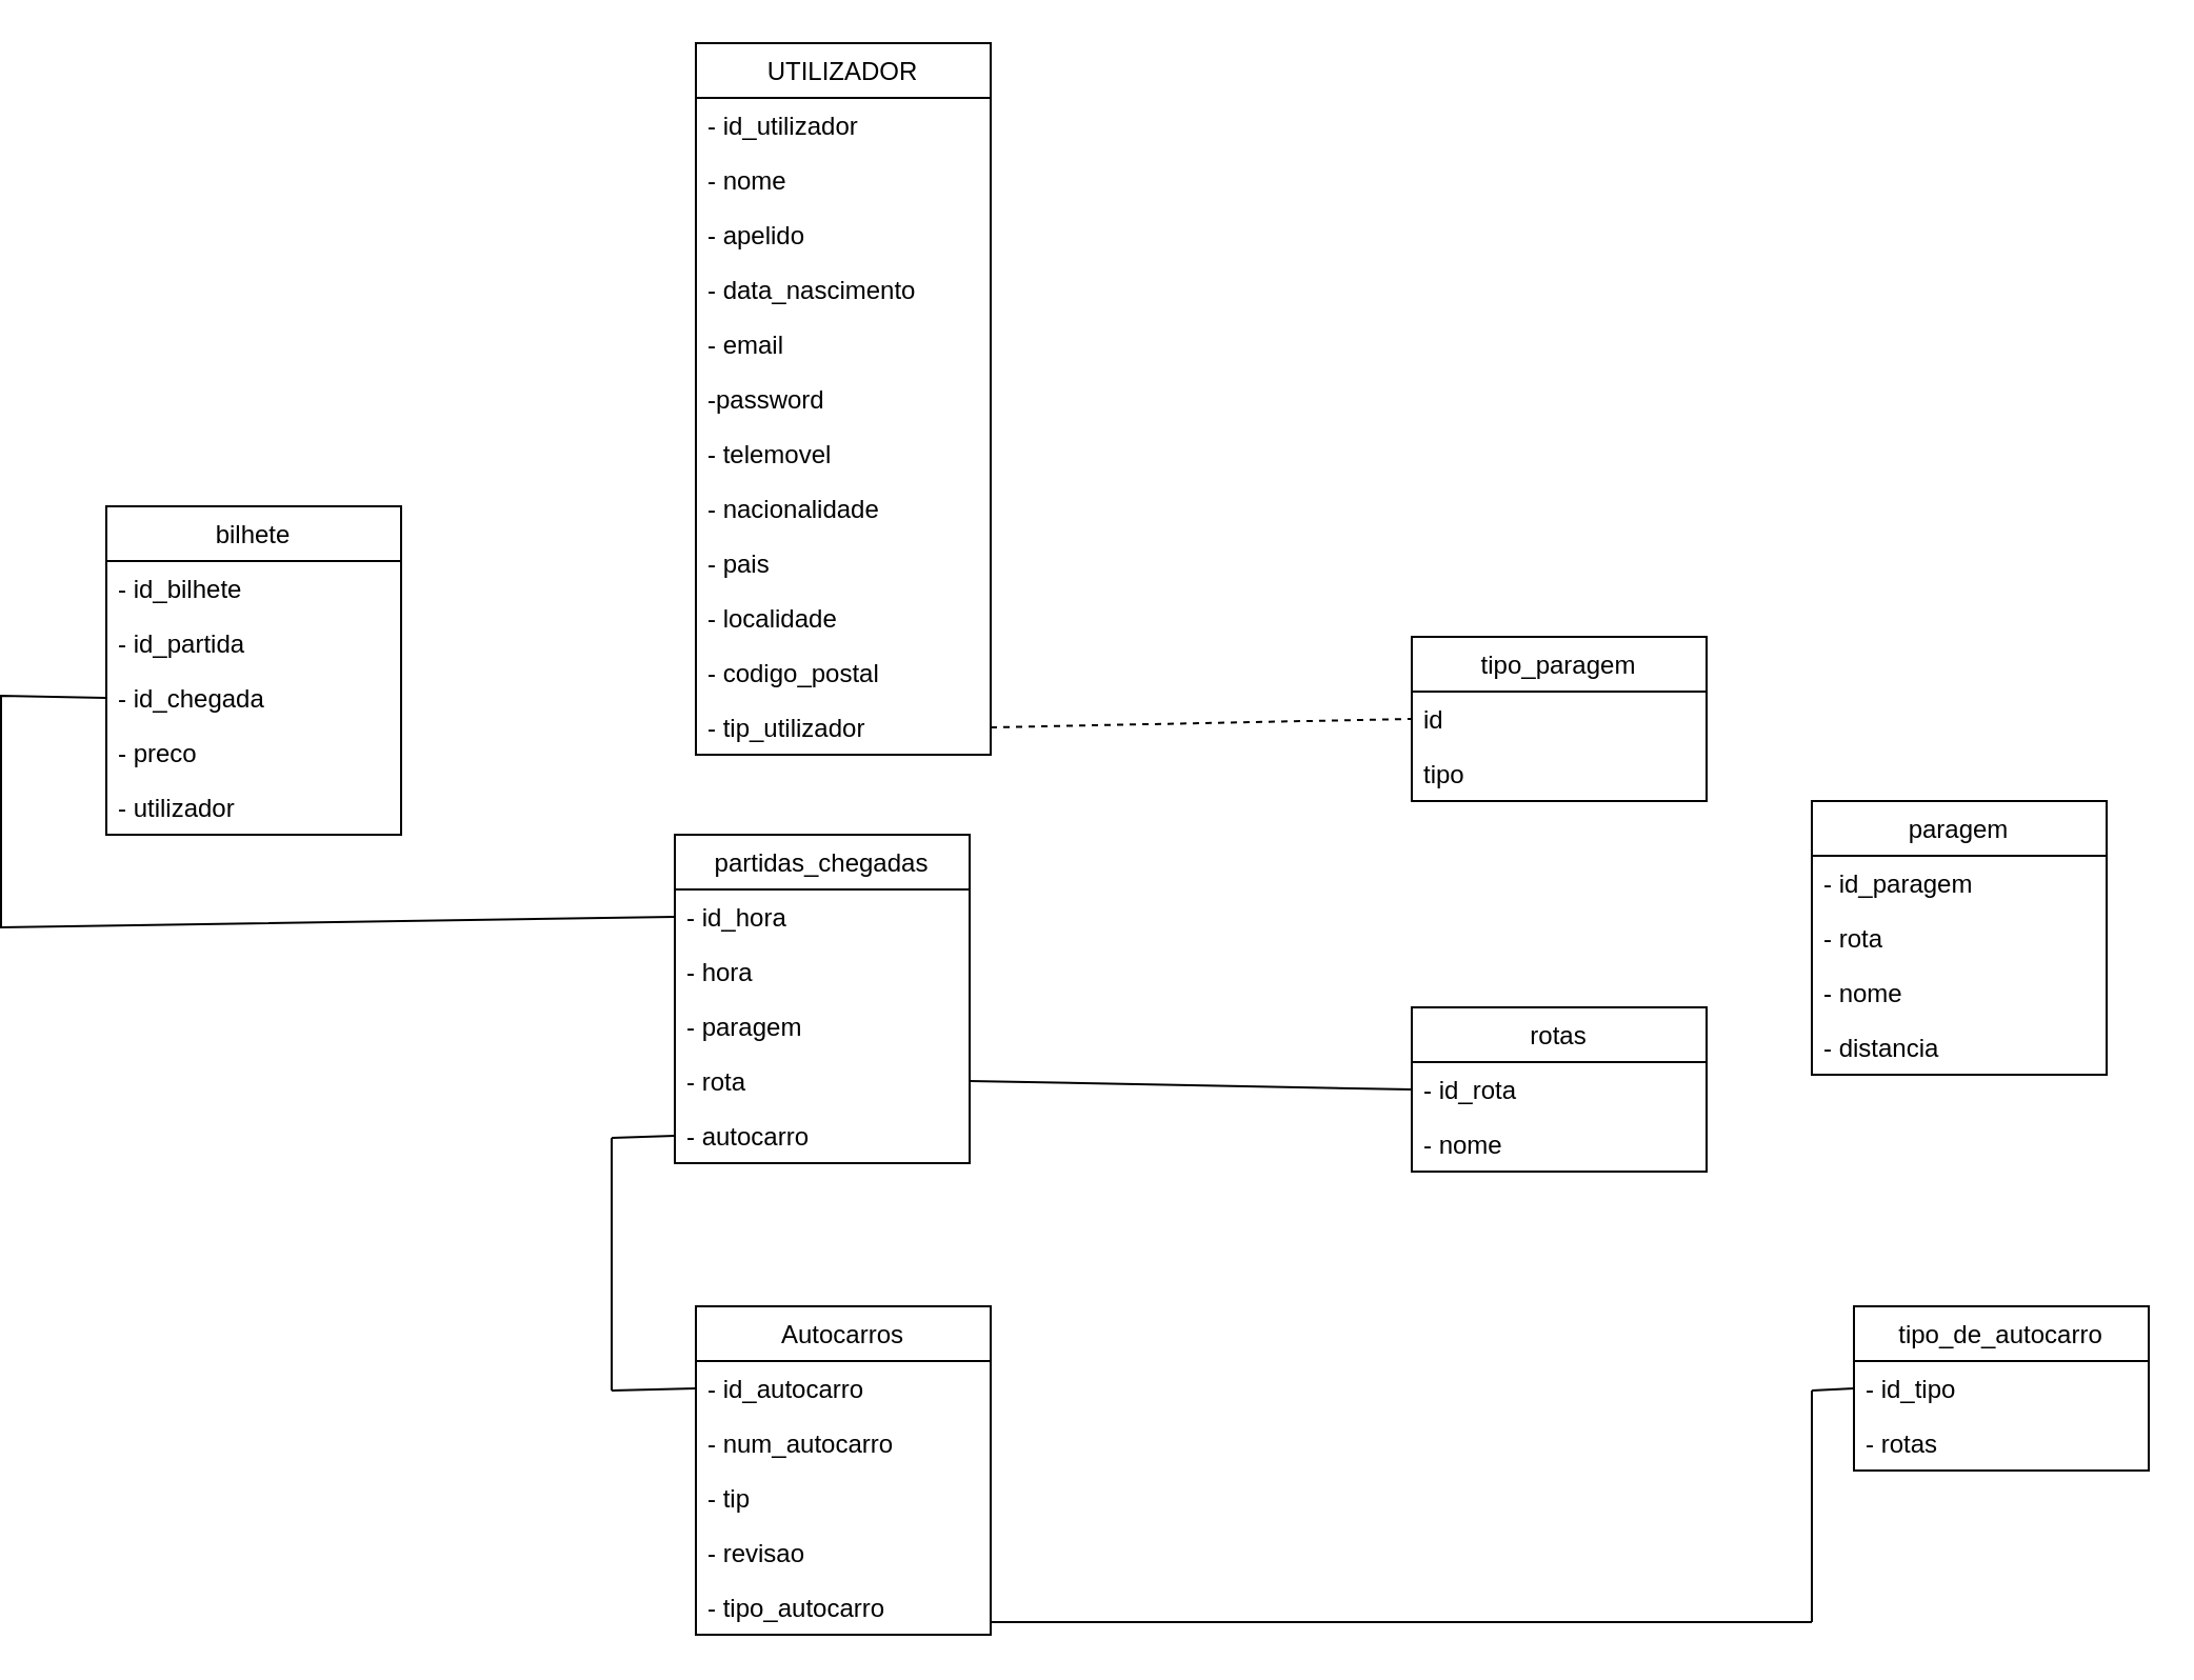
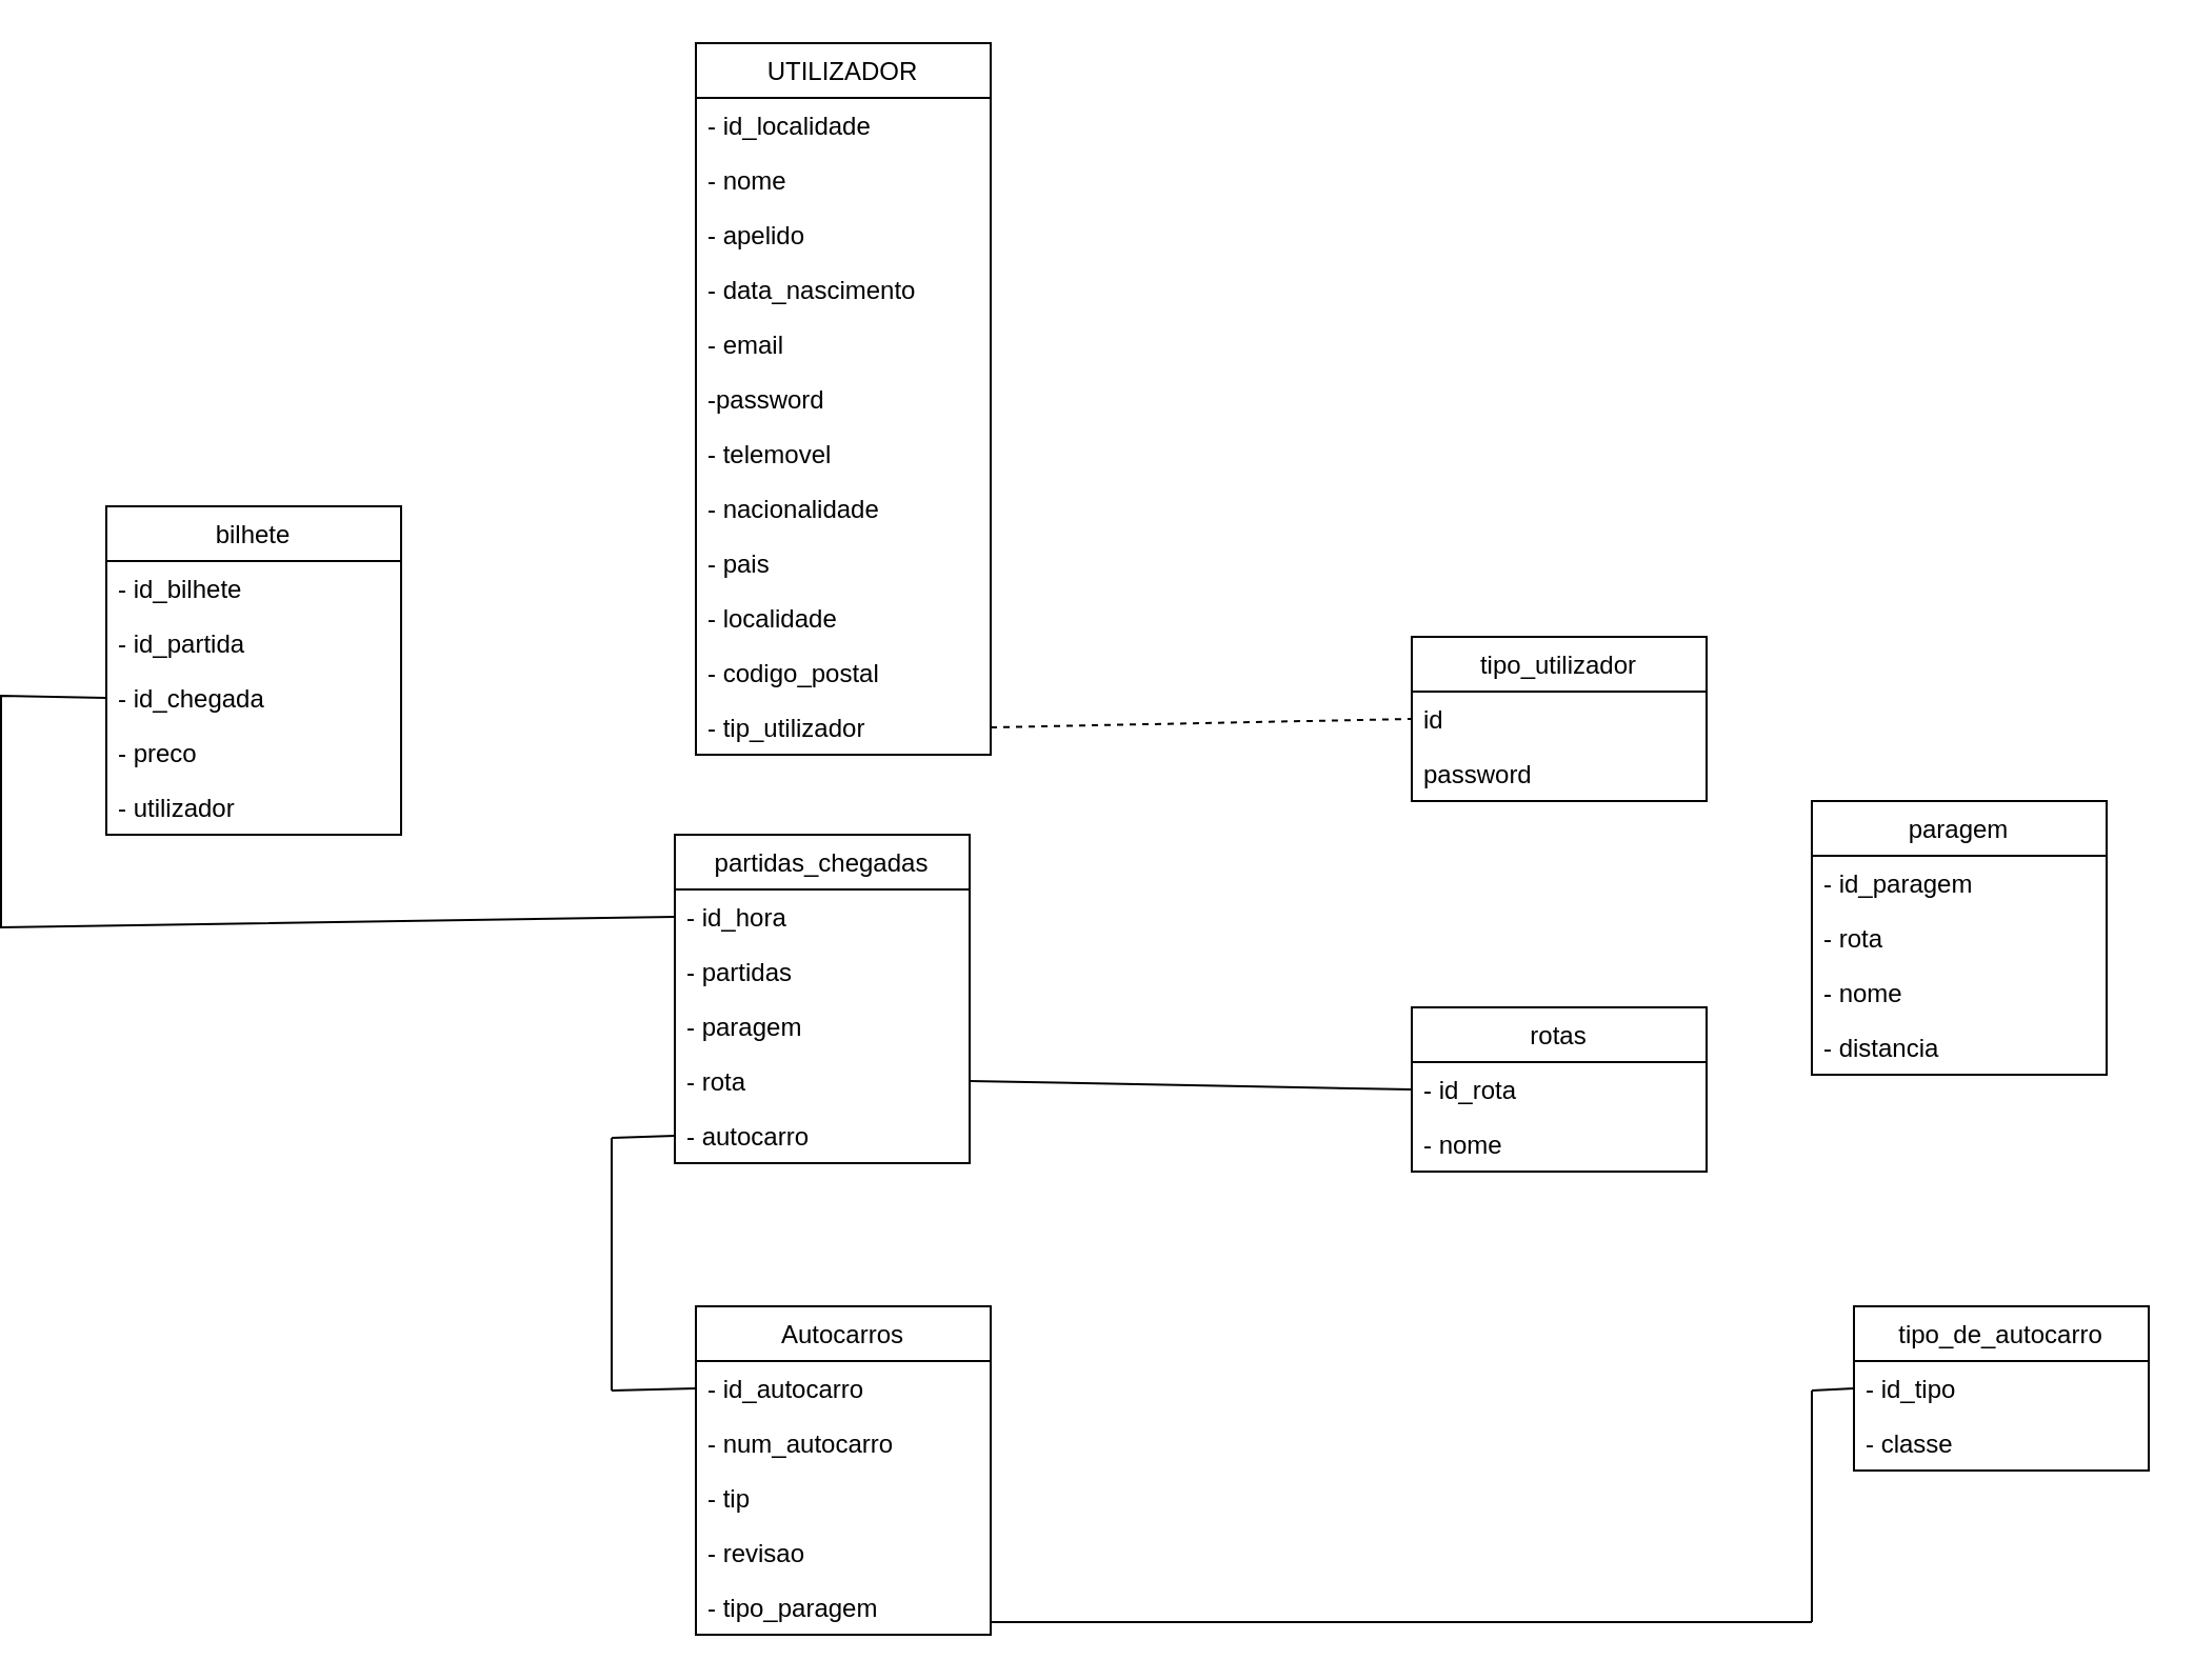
- <mxCell id="3" value="- id_utilizador" style="text;strokeColor=none;fillColor=none;align=left;verticalAlign=top;spacingLeft=4;spacingRight=4;overflow=hidden;rotatable=0;points=[[0,0.5],[1,0.5]];portConstraint=eastwest;" parent="2" vertex="1"><mxGeometry y="26" width="140" height="26" as="geometry" /></mxCell>
+ <mxCell id="3" value="- id_localidade" style="text;strokeColor=none;fillColor=none;align=left;verticalAlign=top;spacingLeft=4;spacingRight=4;overflow=hidden;rotatable=0;points=[[0,0.5],[1,0.5]];portConstraint=eastwest;" parent="2" vertex="1"><mxGeometry y="26" width="140" height="26" as="geometry" /></mxCell>
- <mxCell id="46" value="tipo_paragem" style="swimlane;fontStyle=0;childLayout=stackLayout;horizontal=1;startSize=26;fillColor=none;horizontalStack=0;resizeParent=1;resizeParentMax=0;resizeLast=0;collapsible=1;marginBottom=0;" parent="1" vertex="1"><mxGeometry x="640" y="302" width="140" height="78" as="geometry" /></mxCell>
+ <mxCell id="46" value="tipo_utilizador" style="swimlane;fontStyle=0;childLayout=stackLayout;horizontal=1;startSize=26;fillColor=none;horizontalStack=0;resizeParent=1;resizeParentMax=0;resizeLast=0;collapsible=1;marginBottom=0;" parent="1" vertex="1"><mxGeometry x="640" y="302" width="140" height="78" as="geometry" /></mxCell>
- <mxCell id="48" value="tipo" style="text;strokeColor=none;fillColor=none;align=left;verticalAlign=top;spacingLeft=4;spacingRight=4;overflow=hidden;rotatable=0;points=[[0,0.5],[1,0.5]];portConstraint=eastwest;" parent="46" vertex="1"><mxGeometry y="52" width="140" height="26" as="geometry" /></mxCell>
+ <mxCell id="48" value="password" style="text;strokeColor=none;fillColor=none;align=left;verticalAlign=top;spacingLeft=4;spacingRight=4;overflow=hidden;rotatable=0;points=[[0,0.5],[1,0.5]];portConstraint=eastwest;" parent="46" vertex="1"><mxGeometry y="52" width="140" height="26" as="geometry" /></mxCell>
- <mxCell id="34" value="- hora" style="text;strokeColor=none;fillColor=none;align=left;verticalAlign=top;spacingLeft=4;spacingRight=4;overflow=hidden;rotatable=0;points=[[0,0.5],[1,0.5]];portConstraint=eastwest;" parent="32" vertex="1"><mxGeometry y="52" width="140" height="26" as="geometry" /></mxCell>
+ <mxCell id="34" value="- partidas" style="text;strokeColor=none;fillColor=none;align=left;verticalAlign=top;spacingLeft=4;spacingRight=4;overflow=hidden;rotatable=0;points=[[0,0.5],[1,0.5]];portConstraint=eastwest;" parent="32" vertex="1"><mxGeometry y="52" width="140" height="26" as="geometry" /></mxCell>
- <mxCell id="23" value="- rotas" style="text;strokeColor=none;fillColor=none;align=left;verticalAlign=top;spacingLeft=4;spacingRight=4;overflow=hidden;rotatable=0;points=[[0,0.5],[1,0.5]];portConstraint=eastwest;" parent="21" vertex="1"><mxGeometry y="52" width="140" height="26" as="geometry" /></mxCell>
+ <mxCell id="23" value="- classe" style="text;strokeColor=none;fillColor=none;align=left;verticalAlign=top;spacingLeft=4;spacingRight=4;overflow=hidden;rotatable=0;points=[[0,0.5],[1,0.5]];portConstraint=eastwest;" parent="21" vertex="1"><mxGeometry y="52" width="140" height="26" as="geometry" /></mxCell>
- <mxCell id="20" value="- tipo_autocarro" style="text;strokeColor=none;fillColor=none;align=left;verticalAlign=top;spacingLeft=4;spacingRight=4;overflow=hidden;rotatable=0;points=[[0,0.5],[1,0.5]];portConstraint=eastwest;" parent="15" vertex="1"><mxGeometry y="130" width="140" height="26" as="geometry" /></mxCell>
+ <mxCell id="20" value="- tipo_paragem" style="text;strokeColor=none;fillColor=none;align=left;verticalAlign=top;spacingLeft=4;spacingRight=4;overflow=hidden;rotatable=0;points=[[0,0.5],[1,0.5]];portConstraint=eastwest;" parent="15" vertex="1"><mxGeometry y="130" width="140" height="26" as="geometry" /></mxCell>
